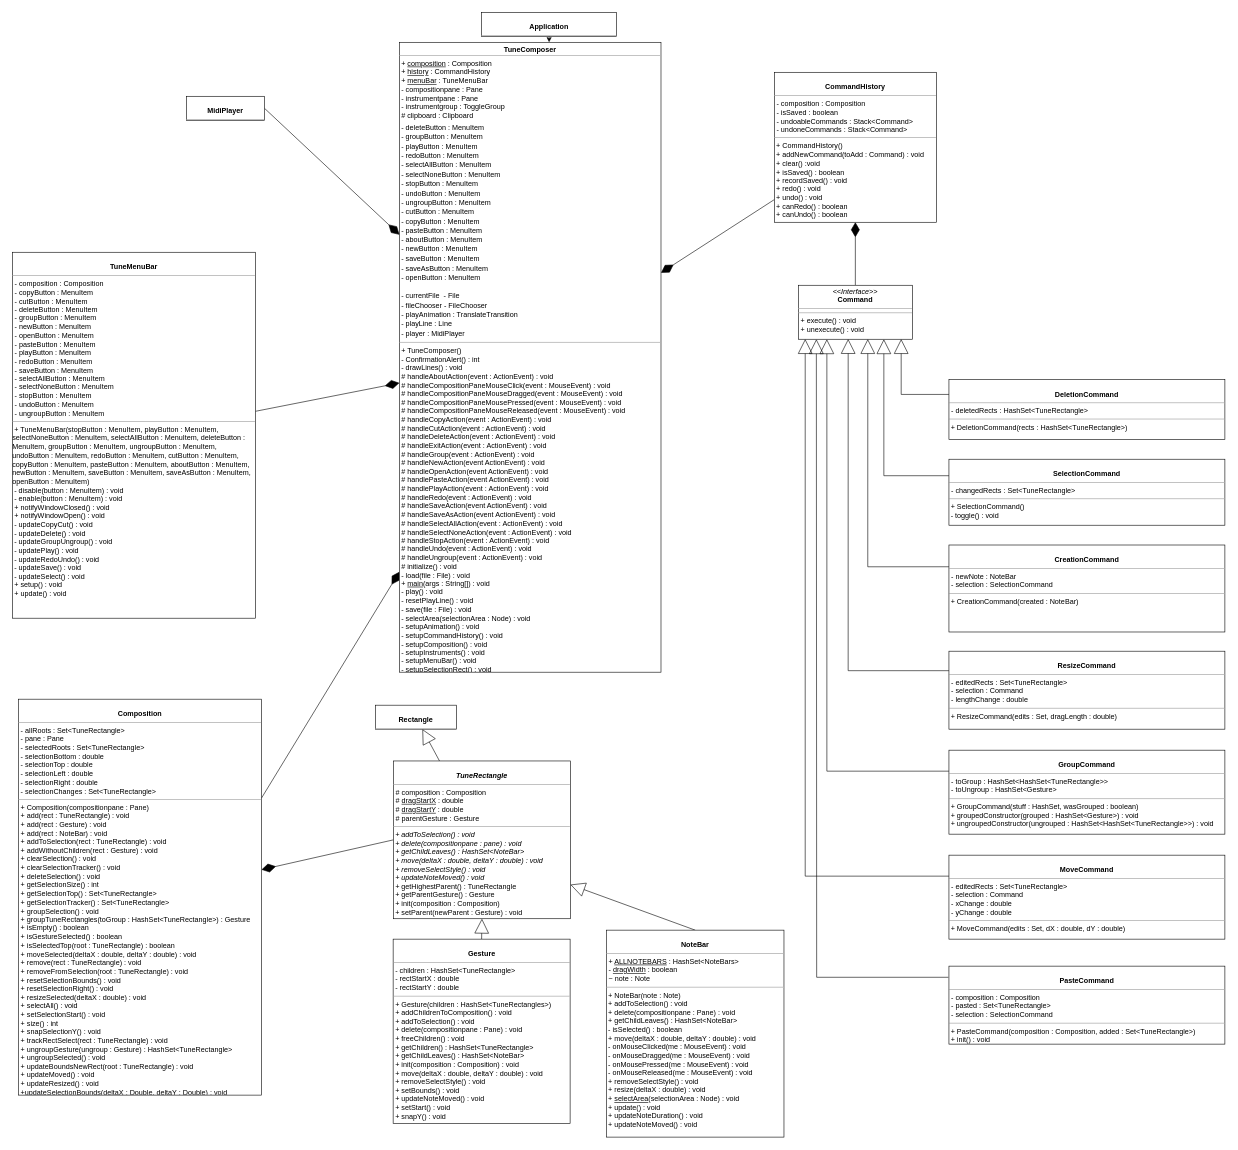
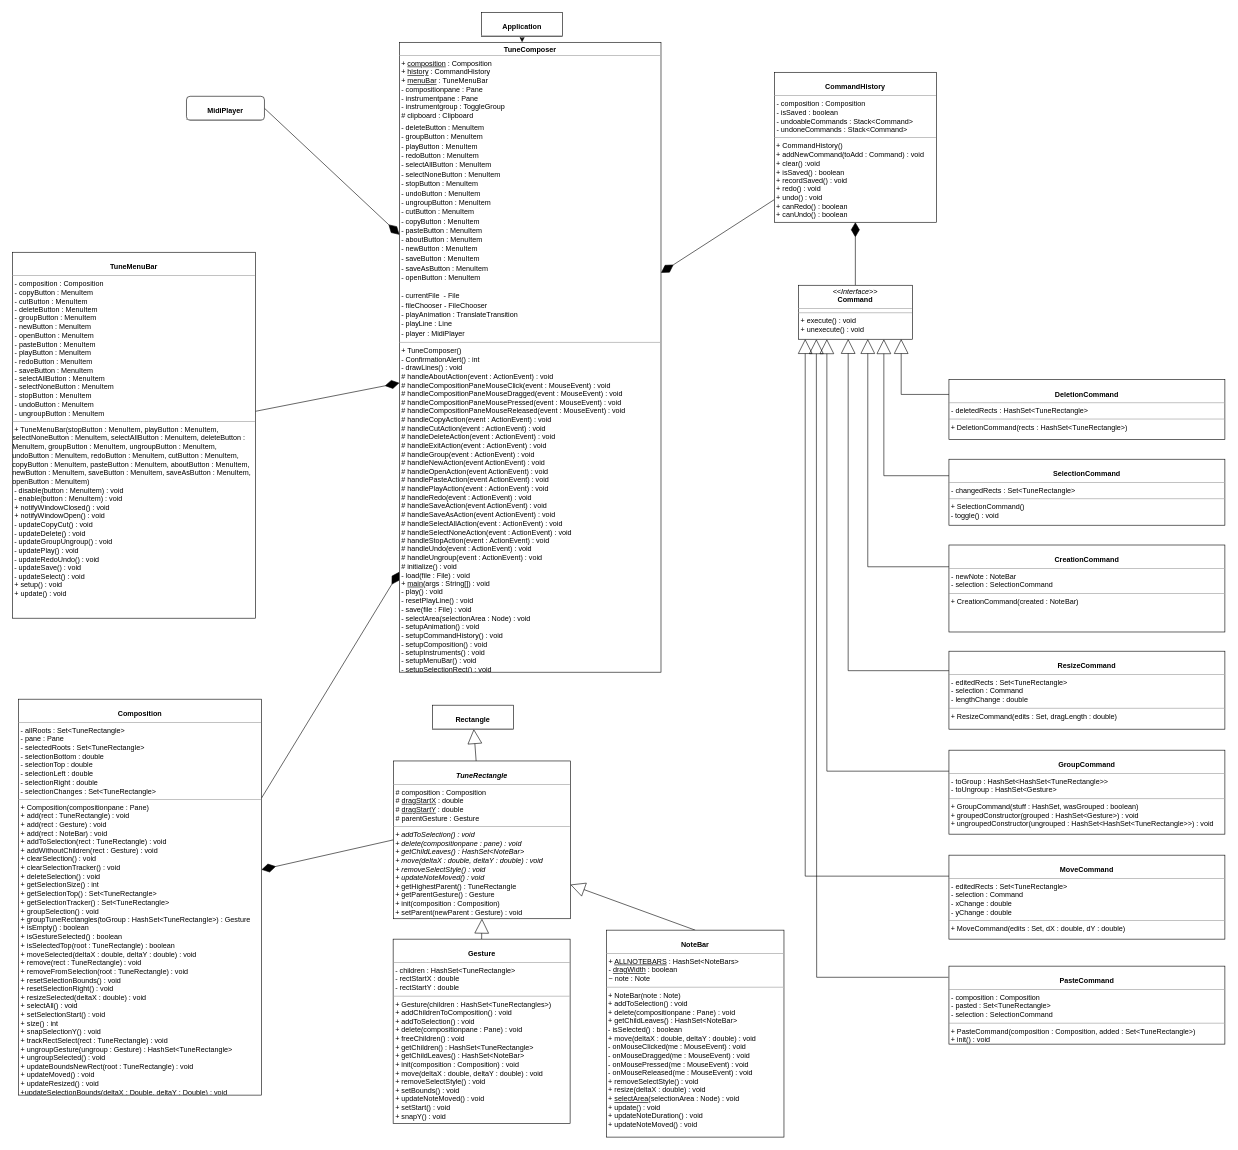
- <mxCell id="28" value="&lt;p style=&quot;margin: 0px ; margin-top: 4px ; text-align: center&quot;&gt;&lt;br&gt;&lt;b&gt;Application&lt;/b&gt;&lt;br&gt;&lt;/p&gt;&lt;hr size=&quot;1&quot;&gt;&lt;br&gt;&lt;hr size=&quot;1&quot;&gt;" style="verticalAlign=top;align=left;overflow=fill;fontSize=12;fontFamily=Helvetica;html=1;rounded=0;shadow=0;comic=0;labelBackgroundColor=none;strokeColor=#000000;strokeWidth=1;fillColor=#ffffff;" parent="1" vertex="1"><mxGeometry x="802" y="20" width="225" height="40" as="geometry" /></mxCell>
+ <mxCell id="28" value="&lt;p style=&quot;margin: 0px ; margin-top: 4px ; text-align: center&quot;&gt;&lt;br&gt;&lt;b&gt;Application&lt;/b&gt;&lt;br&gt;&lt;/p&gt;&lt;hr size=&quot;1&quot;&gt;&lt;br&gt;&lt;hr size=&quot;1&quot;&gt;" style="verticalAlign=top;align=left;overflow=fill;fontSize=12;fontFamily=Helvetica;html=1;rounded=0;shadow=0;comic=0;labelBackgroundColor=none;strokeColor=#000000;strokeWidth=1;fillColor=#ffffff;" parent="1" vertex="1"><mxGeometry x="802" width="135" height="40" as="geometry" y="20" /></mxCell>
- <mxCell id="25" value="&lt;p style=&quot;margin: 0px ; margin-top: 4px ; text-align: center&quot;&gt;&lt;br&gt;&lt;b&gt;MidiPlayer&lt;/b&gt;&lt;br&gt;&lt;/p&gt;&lt;hr size=&quot;1&quot;&gt;&lt;br&gt;&lt;hr size=&quot;1&quot;&gt;" style="verticalAlign=top;align=left;overflow=fill;fontSize=12;fontFamily=Helvetica;html=1;rounded=0;shadow=0;comic=0;labelBackgroundColor=none;strokeColor=#000000;strokeWidth=1;fillColor=#ffffff;" parent="1" vertex="1"><mxGeometry x="310" y="160" width="130" height="40" as="geometry" /></mxCell>
+ <mxCell id="25" value="&lt;p style=&quot;margin: 0px ; margin-top: 4px ; text-align: center&quot;&gt;&lt;br&gt;&lt;b&gt;MidiPlayer&lt;/b&gt;&lt;br&gt;&lt;/p&gt;&lt;hr size=&quot;1&quot;&gt;&lt;br&gt;&lt;hr size=&quot;1&quot;&gt;" style="verticalAlign=top;align=left;overflow=fill;fontSize=12;fontFamily=Helvetica;html=1;shadow=0;comic=0;labelBackgroundColor=none;strokeColor=#000000;strokeWidth=1;fillColor=#ffffff;rounded=1;" parent="1" vertex="1"><mxGeometry x="310" y="160" width="130" height="40" as="geometry" /></mxCell>
- <mxCell id="26" value="&lt;p style=&quot;margin: 0px ; margin-top: 4px ; text-align: center&quot;&gt;&lt;br&gt;&lt;b&gt;Rectangle&lt;/b&gt;&lt;br&gt;&lt;/p&gt;&lt;hr size=&quot;1&quot;&gt;&lt;br&gt;&lt;hr size=&quot;1&quot;&gt;" style="verticalAlign=top;align=left;overflow=fill;fontSize=12;fontFamily=Helvetica;html=1;rounded=0;shadow=0;comic=0;labelBackgroundColor=none;strokeColor=#000000;strokeWidth=1;fillColor=#ffffff;" parent="1" vertex="1"><mxGeometry x="625" y="1175" width="135" height="40" as="geometry" /></mxCell>
+ <mxCell id="26" value="&lt;p style=&quot;margin: 0px ; margin-top: 4px ; text-align: center&quot;&gt;&lt;br&gt;&lt;b&gt;Rectangle&lt;/b&gt;&lt;br&gt;&lt;/p&gt;&lt;hr size=&quot;1&quot;&gt;&lt;br&gt;&lt;hr size=&quot;1&quot;&gt;" style="verticalAlign=top;align=left;overflow=fill;fontSize=12;fontFamily=Helvetica;html=1;rounded=0;shadow=0;comic=0;labelBackgroundColor=none;strokeColor=#000000;strokeWidth=1;fillColor=#ffffff;" parent="1" vertex="1"><mxGeometry x="720" y="1175" width="135" height="40" as="geometry" /></mxCell>
